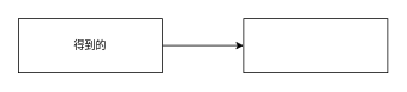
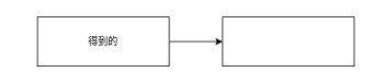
- <mxCell id="3" value="得到的" style="rounded=0;whiteSpace=wrap;html=1;" vertex="1" parent="1"><mxGeometry x="20" y="20" width="160" height="60" as="geometry" /></mxCell>
+ <mxCell id="3" value="得到的" style="rounded=0;whiteSpace=wrap;html=1;" vertex="1" parent="1"><mxGeometry x="45" y="20" width="160" height="60" as="geometry" /></mxCell>
